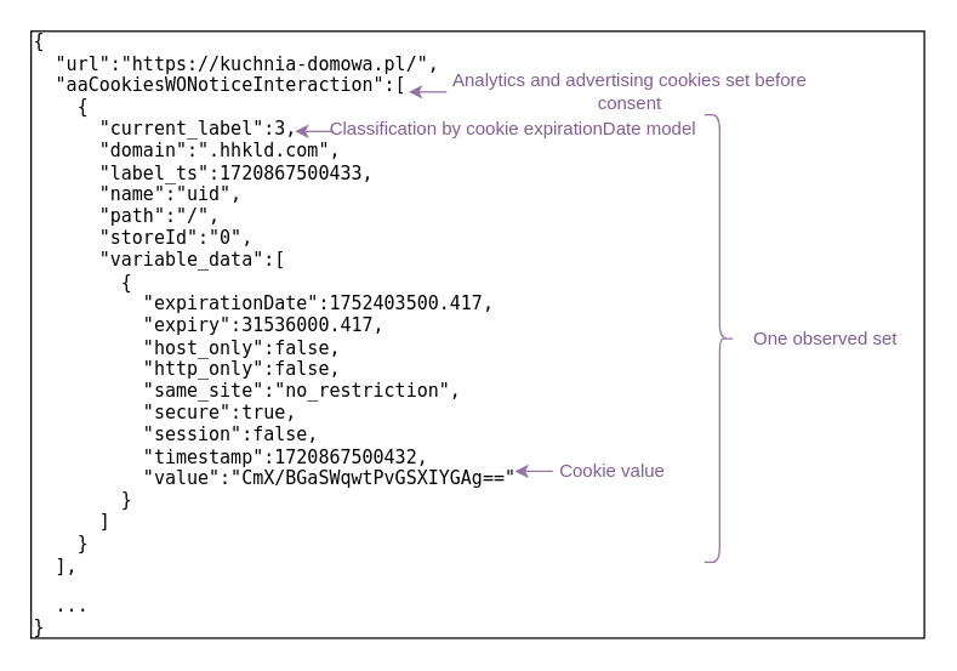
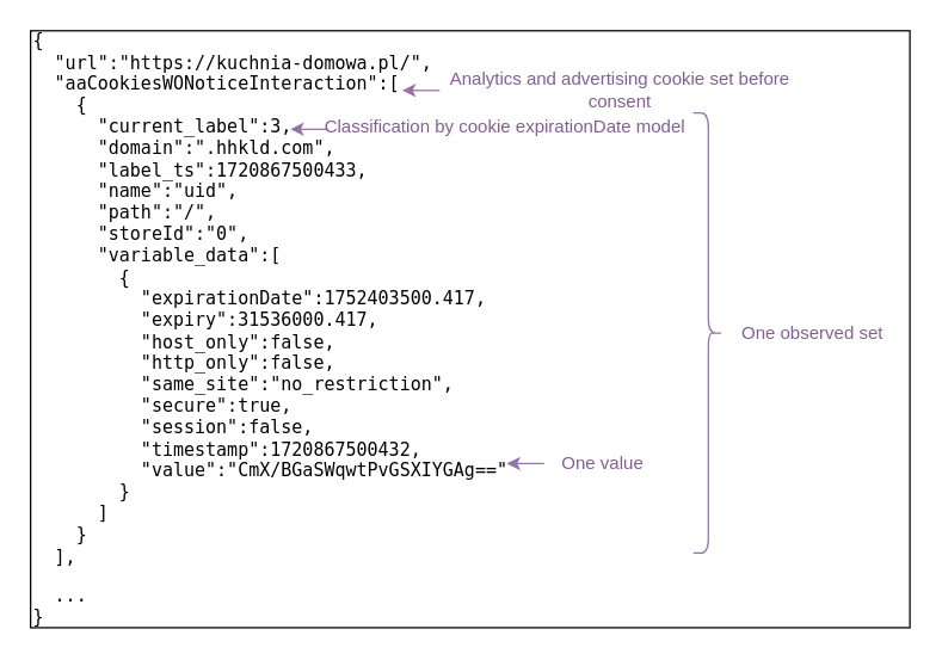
- <mxCell id="3" value="Analytics and advertising cookies set before consent" style="text;html=1;align=center;verticalAlign=middle;whiteSpace=wrap;rounded=0;fontColor=#845C96;" parent="1" vertex="1"><mxGeometry x="295" y="45" width="240" height="30" as="geometry" /></mxCell>
+ <mxCell id="3" value="Analytics and advertising cookie set before consent" style="text;html=1;align=center;verticalAlign=middle;whiteSpace=wrap;rounded=0;fontColor=#845C96;" parent="1" vertex="1"><mxGeometry x="295" y="45" width="240" height="30" as="geometry" /></mxCell>
- <mxCell id="8" value="Cookie value" style="text;html=1;align=center;verticalAlign=middle;whiteSpace=wrap;rounded=0;fontColor=#845C96;" vertex="1" parent="1"><mxGeometry x="364" y="295" width="79" height="30" as="geometry" /></mxCell>
+ <mxCell id="8" value="One value" style="text;html=1;align=center;verticalAlign=middle;whiteSpace=wrap;rounded=0;fontColor=#845C96;" vertex="1" parent="1"><mxGeometry x="364" y="295" width="79" height="30" as="geometry" /></mxCell>
